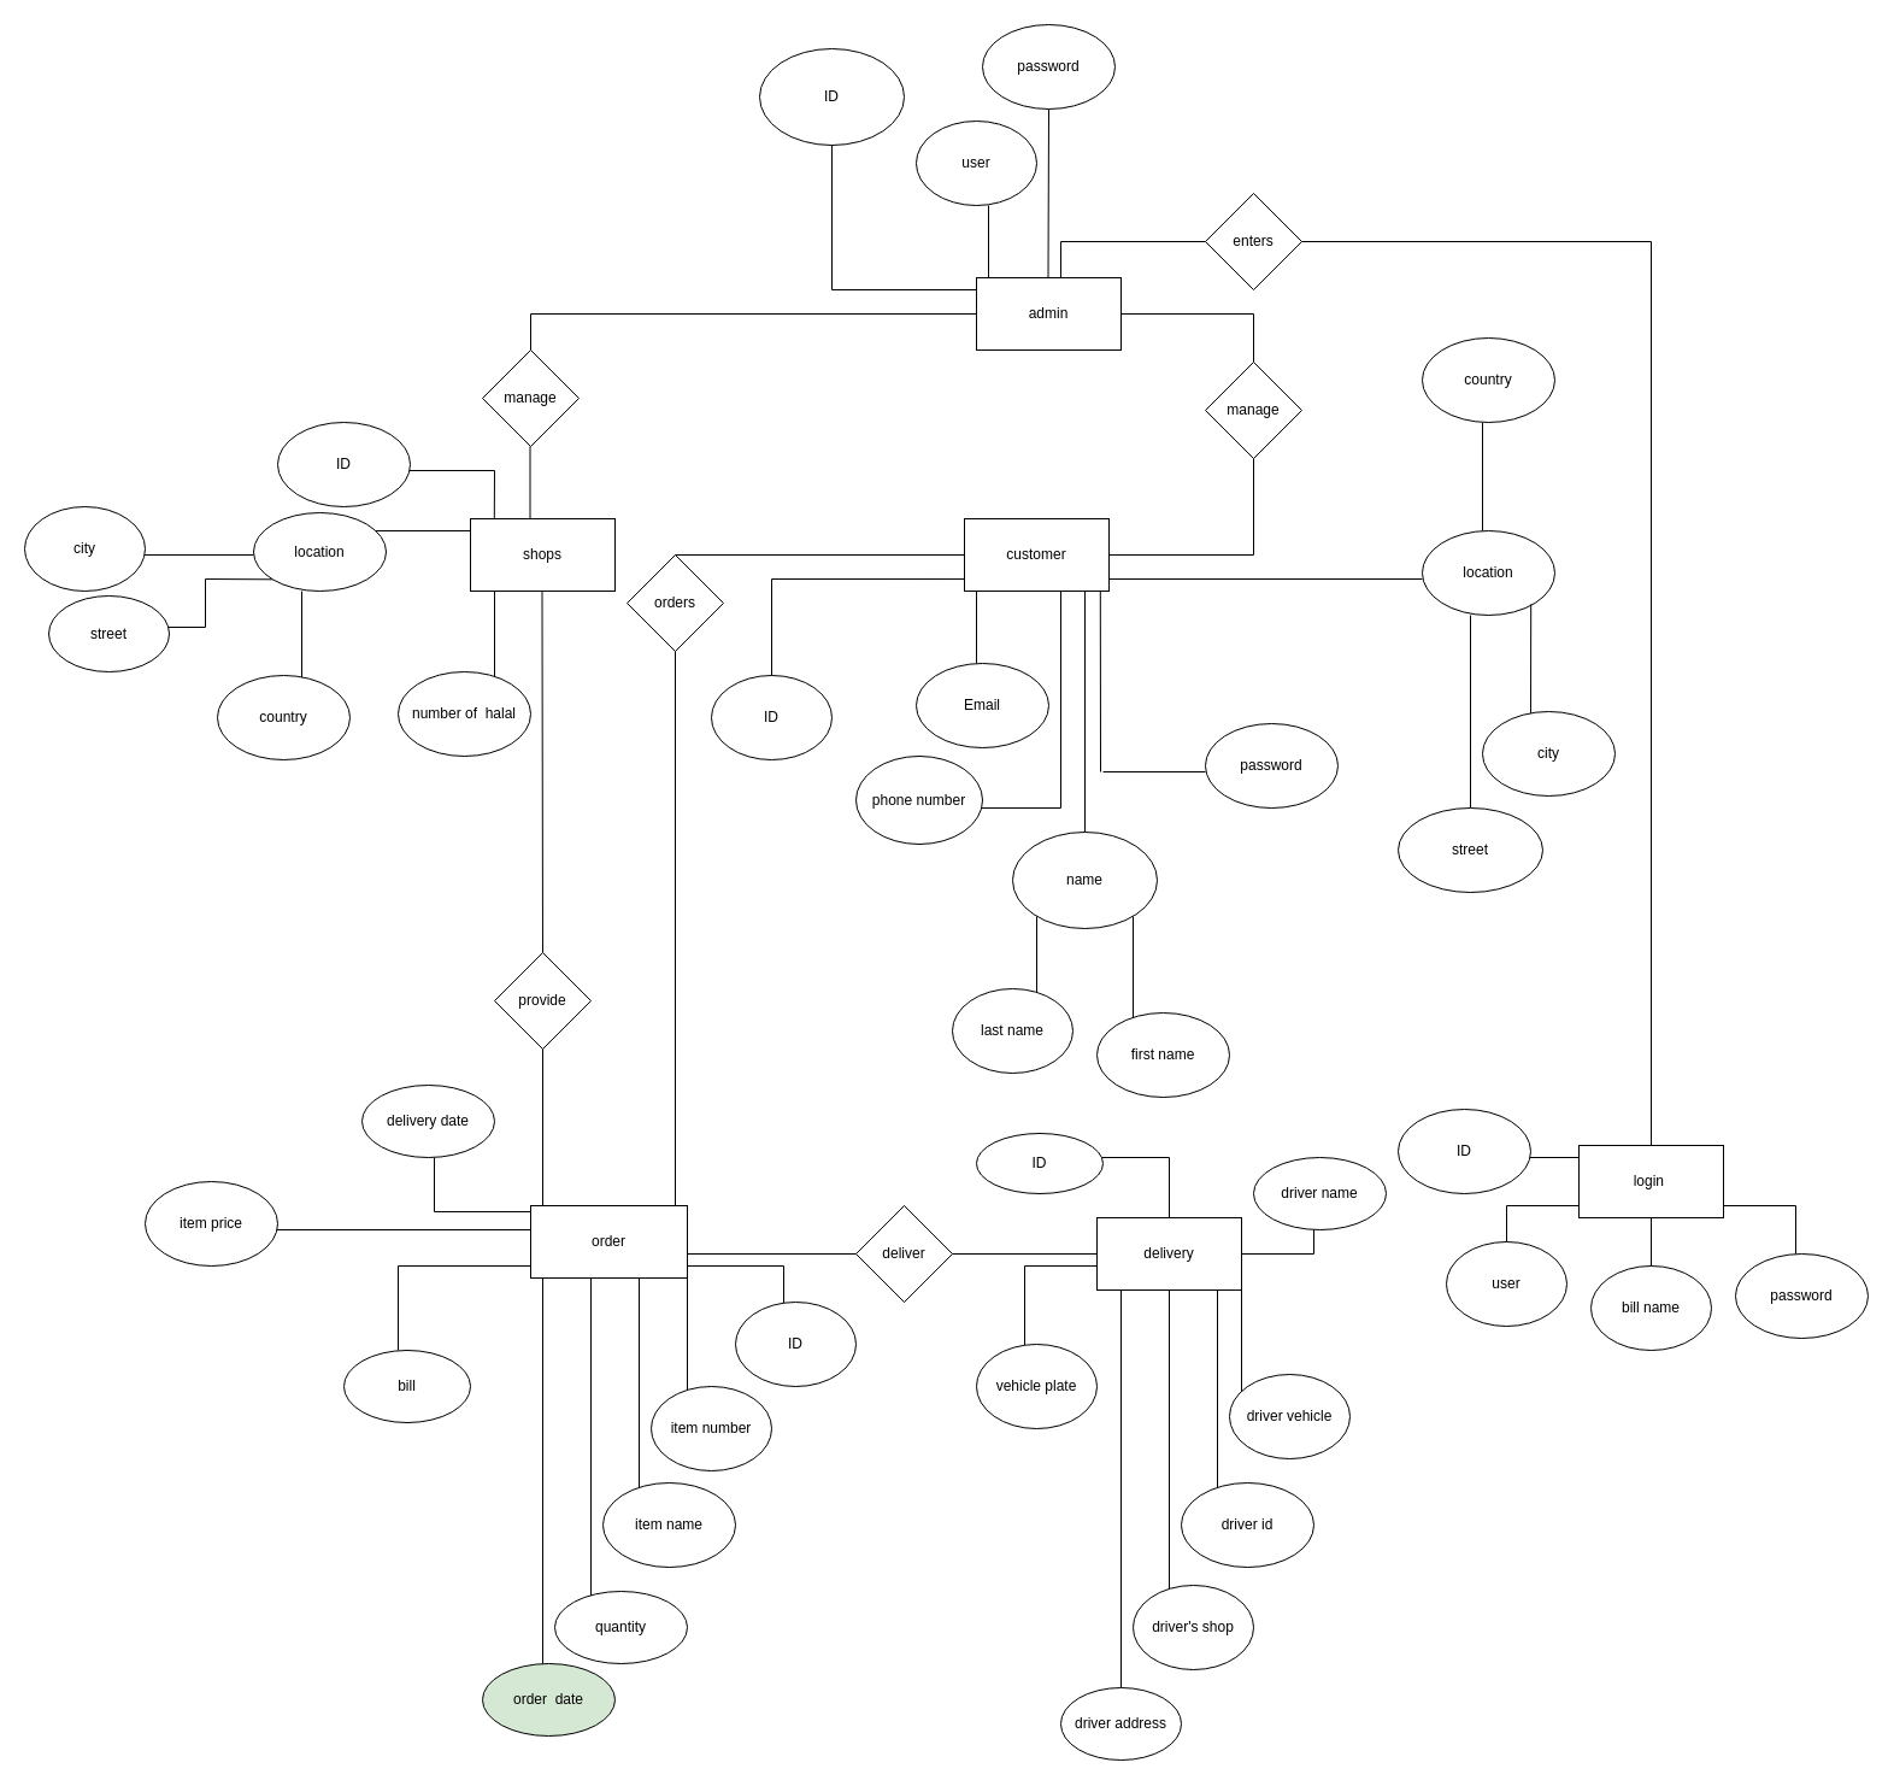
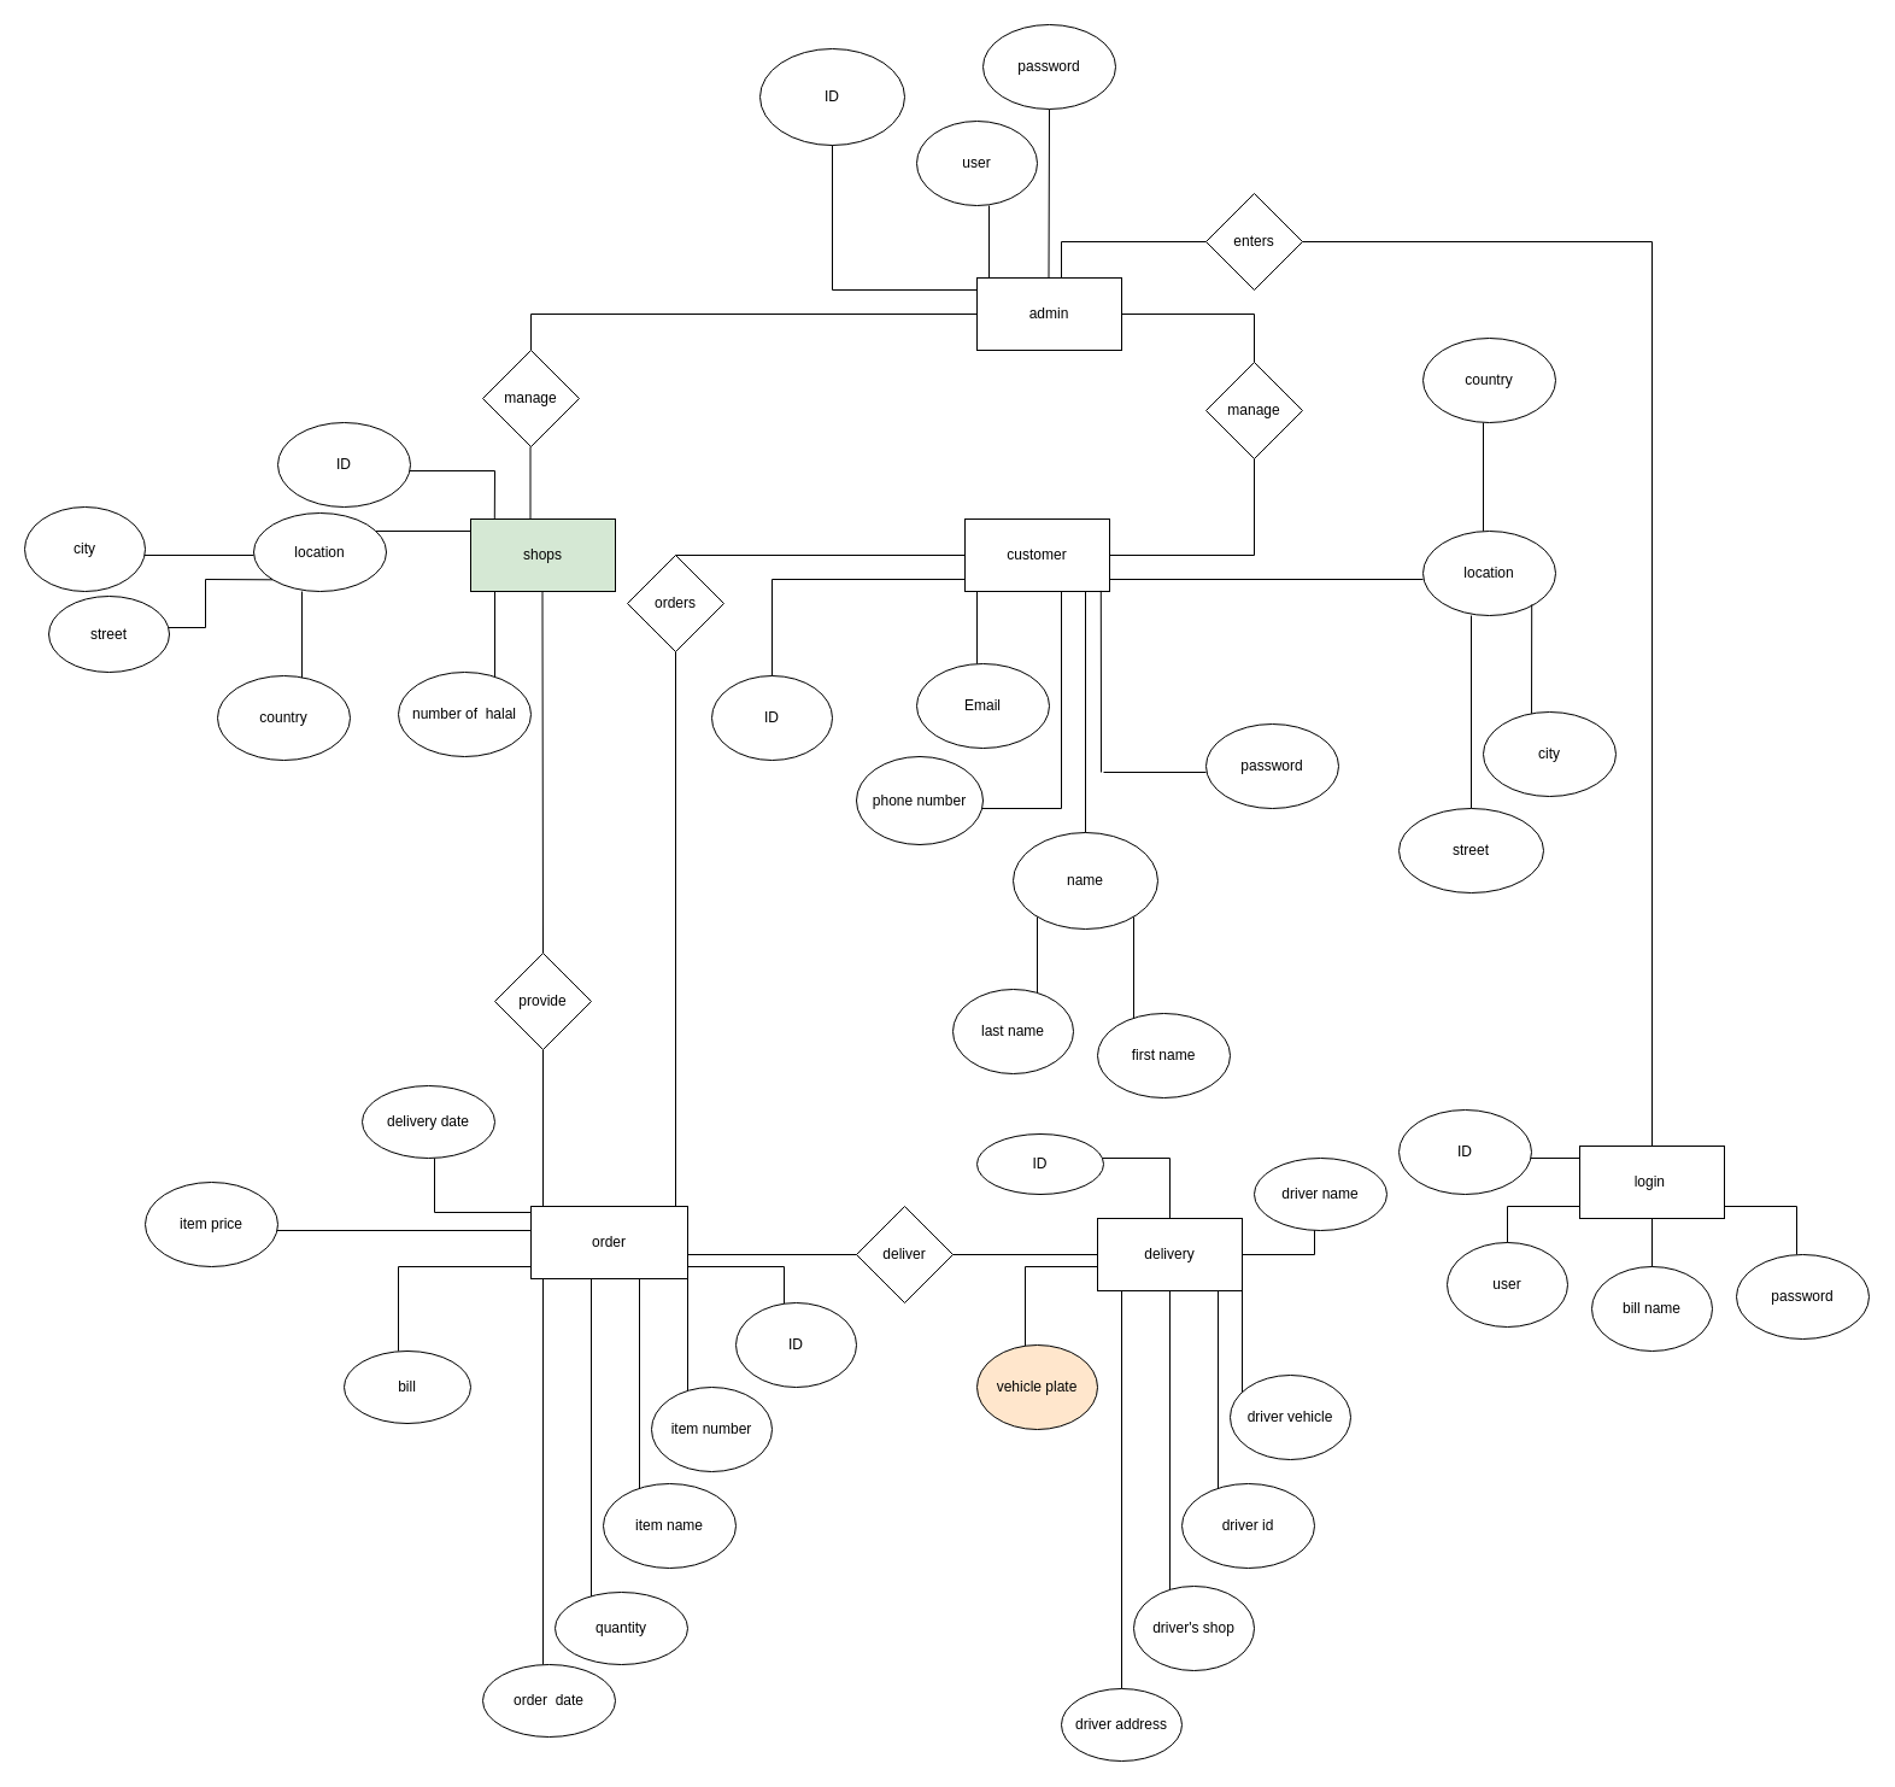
- <mxCell id="3" value="shops" style="rounded=0;whiteSpace=wrap;html=1;" vertex="1" parent="1"><mxGeometry x="390" y="430" width="120" height="60" as="geometry" /></mxCell>
+ <mxCell id="3" value="shops" style="rounded=0;whiteSpace=wrap;html=1;fillColor=#d5e8d4;" vertex="1" parent="1"><mxGeometry x="390" y="430" width="120" height="60" as="geometry" /></mxCell>
- <mxCell id="121" value="vehicle plate" style="ellipse;whiteSpace=wrap;html=1;" vertex="1" parent="1"><mxGeometry x="810" y="1115" width="100" height="70" as="geometry" /></mxCell>
+ <mxCell id="121" value="vehicle plate" style="ellipse;whiteSpace=wrap;html=1;fillColor=#ffe6cc;" vertex="1" parent="1"><mxGeometry x="810" y="1115" width="100" height="70" as="geometry" /></mxCell>
- <mxCell id="88" value="order&amp;nbsp; date" style="ellipse;whiteSpace=wrap;html=1;fillColor=#d5e8d4;" vertex="1" parent="1"><mxGeometry x="400" y="1380" width="110" height="60" as="geometry" /></mxCell>
+ <mxCell id="88" value="order&amp;nbsp; date" style="ellipse;whiteSpace=wrap;html=1;" vertex="1" parent="1"><mxGeometry x="400" y="1380" width="110" height="60" as="geometry" /></mxCell>
